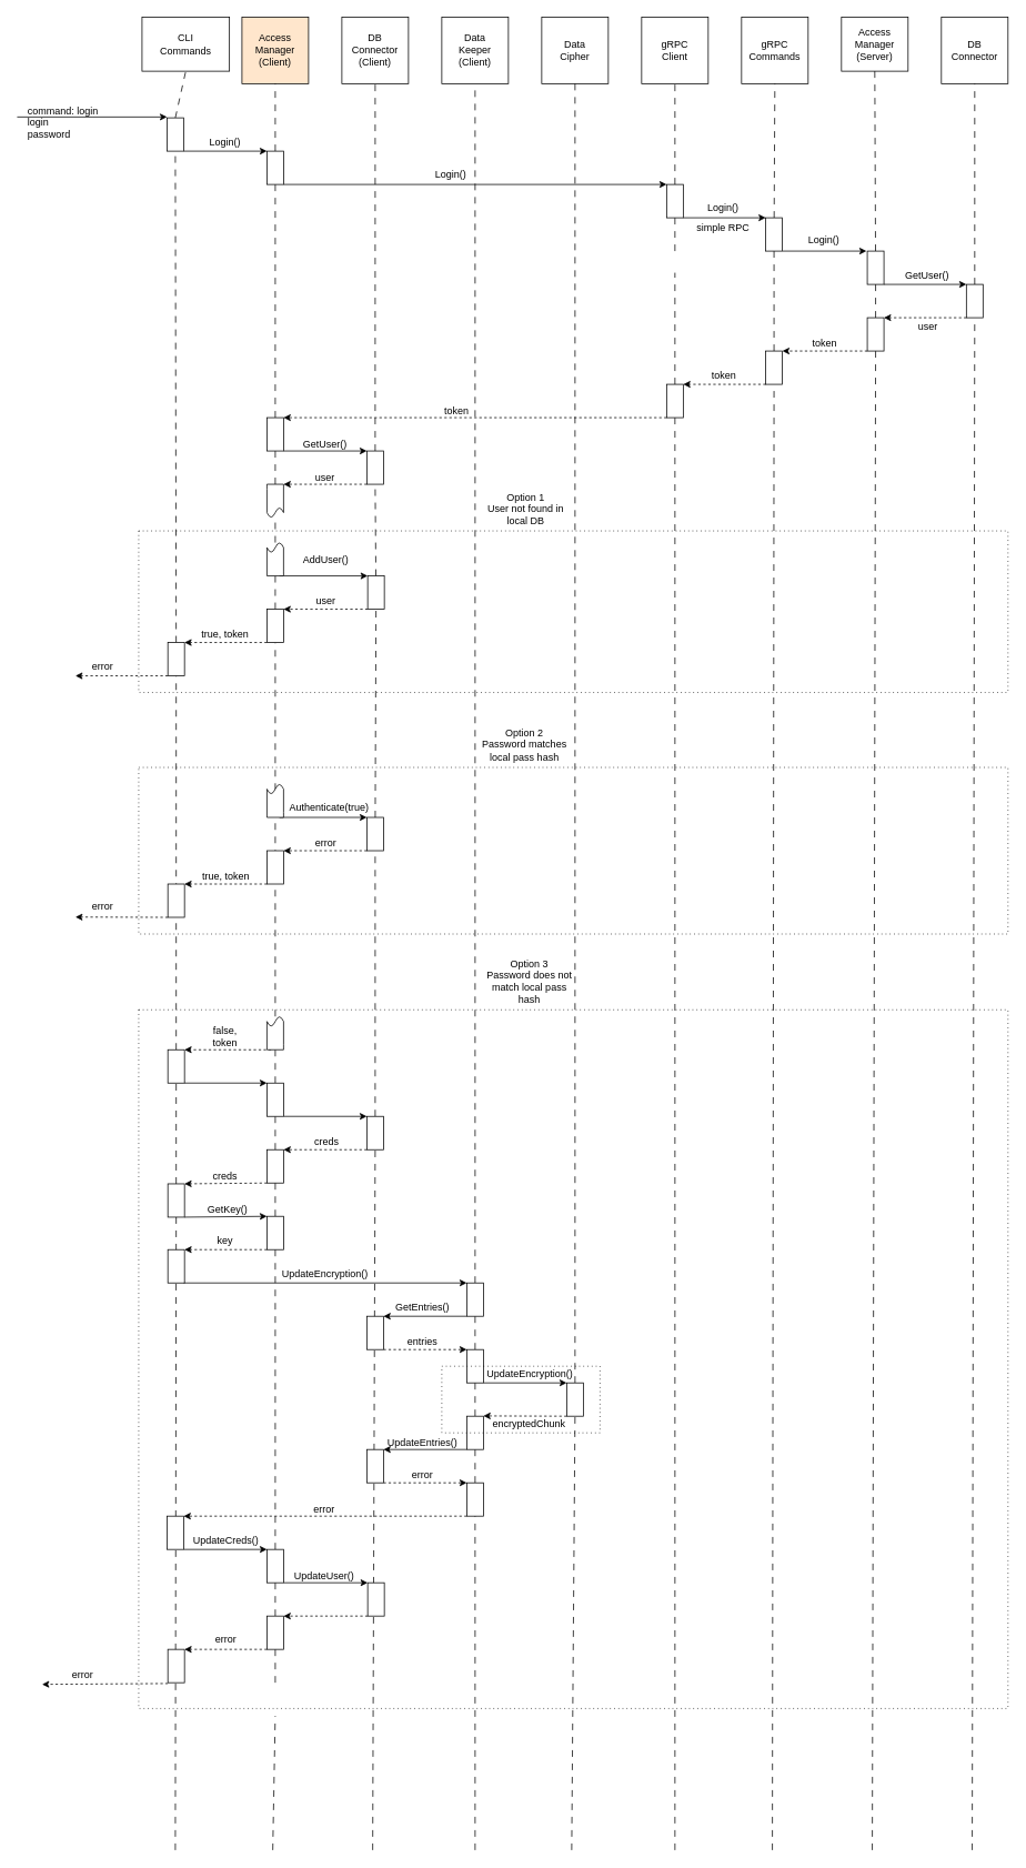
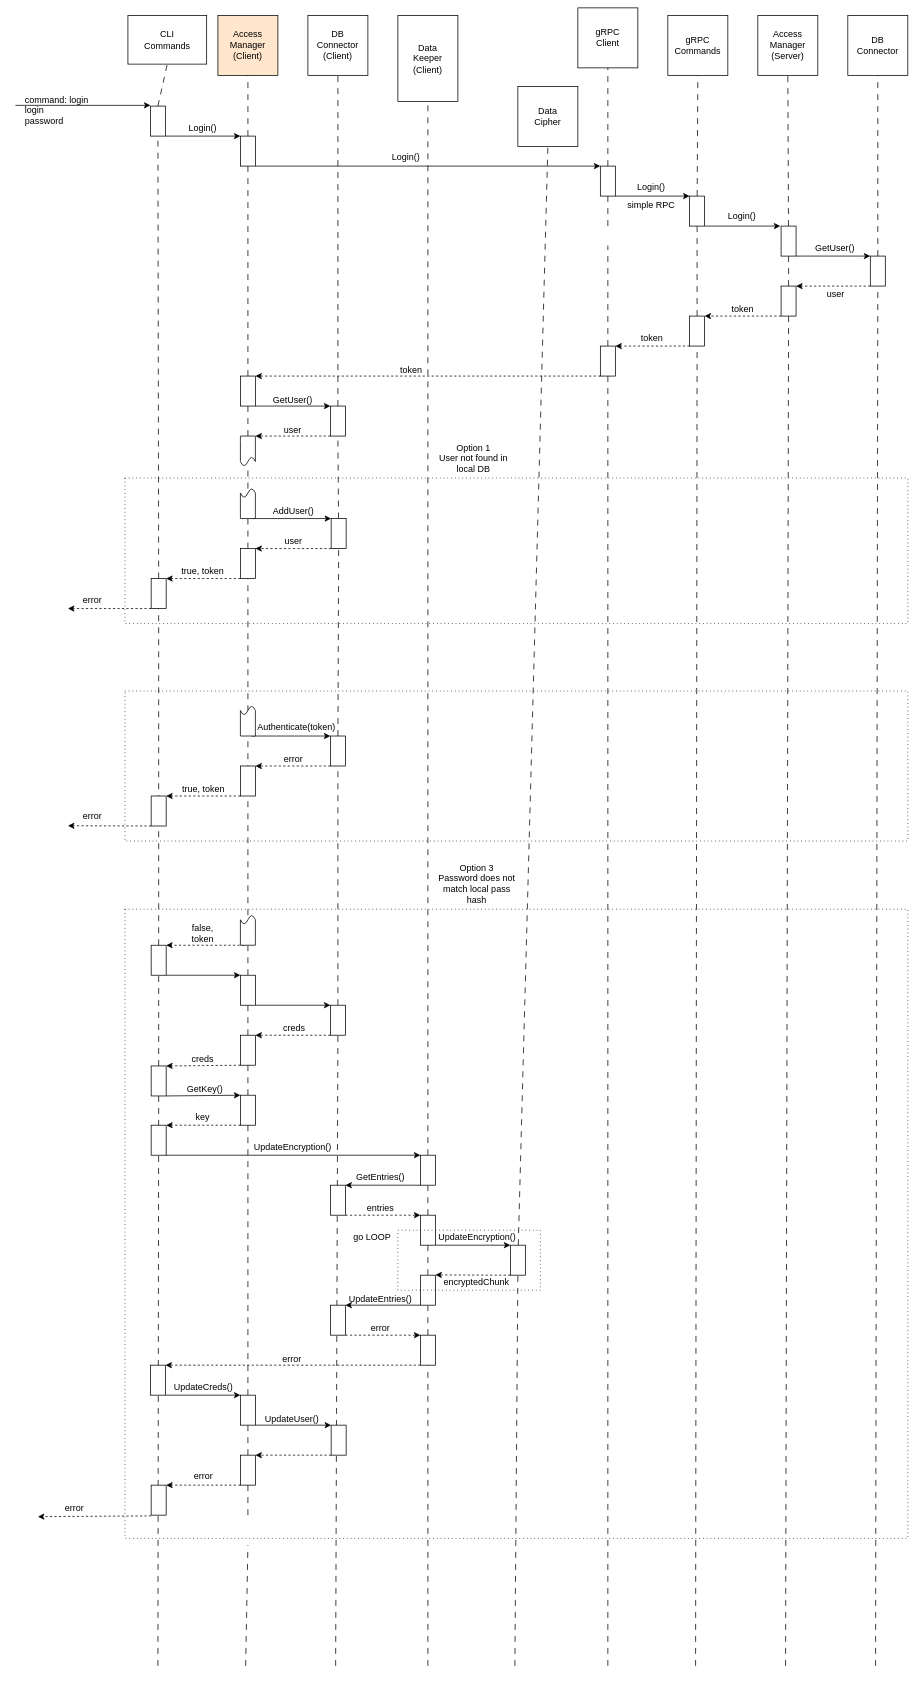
- <mxCell id="15" value="Access Manager&lt;br&gt;(Server)" style="whiteSpace=wrap;html=1;aspect=fixed;" parent="1" vertex="1"><mxGeometry x="1010" y="20" width="80" height="65" as="geometry" /></mxCell>
+ <mxCell id="15" value="Access Manager&lt;br&gt;(Server)" style="whiteSpace=wrap;html=1;aspect=fixed;" parent="1" vertex="1"><mxGeometry x="1010" y="20" width="80" height="80" as="geometry" /></mxCell>
- <mxCell id="12" value="Data&lt;br&gt;Keeper&lt;br&gt;(Client)" style="whiteSpace=wrap;html=1;aspect=fixed;" parent="1" vertex="1"><mxGeometry x="530" y="20" width="80" height="80" as="geometry" /></mxCell>
+ <mxCell id="12" value="Data&lt;br&gt;Keeper&lt;br&gt;(Client)" style="whiteSpace=wrap;html=1;aspect=fixed;" parent="1" vertex="1"><mxGeometry x="530" y="20" width="80" height="115" as="geometry" /></mxCell>
- <mxCell id="37" value="Data&lt;br&gt;Cipher" style="whiteSpace=wrap;html=1;aspect=fixed;" parent="1" vertex="1"><mxGeometry x="650" y="20" width="80" height="80" as="geometry" /></mxCell>
+ <mxCell id="37" value="Data&lt;br&gt;Cipher" style="whiteSpace=wrap;html=1;aspect=fixed;" parent="1" vertex="1"><mxGeometry x="690" y="115" width="80" height="80" as="geometry" /></mxCell>
- <mxCell id="13" value="gRPC&lt;br&gt;Client" style="whiteSpace=wrap;html=1;aspect=fixed;" parent="1" vertex="1"><mxGeometry x="770" y="20" width="80" height="80" as="geometry" /></mxCell>
+ <mxCell id="13" value="gRPC&lt;br&gt;Client" style="whiteSpace=wrap;html=1;aspect=fixed;" parent="1" vertex="1"><mxGeometry x="770" y="10" width="80" height="80" as="geometry" /></mxCell>
- <mxCell id="114" value="AddUser()" style="text;html=1;strokeColor=none;fillColor=none;align=center;verticalAlign=middle;whiteSpace=wrap;rounded=0;" parent="1" vertex="1"><mxGeometry x="361" y="657" width="60" height="30" as="geometry" /></mxCell>
+ <mxCell id="114" value="AddUser()" style="text;html=1;strokeColor=none;fillColor=none;align=center;verticalAlign=middle;whiteSpace=wrap;rounded=0;" parent="1" vertex="1"><mxGeometry x="361" y="667" width="60" height="30" as="geometry" /></mxCell>
- <mxCell id="124" value="Option 2&lt;br&gt;Password matches local pass hash" style="text;html=1;strokeColor=none;fillColor=none;align=center;verticalAlign=middle;whiteSpace=wrap;rounded=0;dashed=1;dashPattern=1 4;" parent="1" vertex="1"><mxGeometry x="570" y="879" width="119" height="30" as="geometry" /></mxCell>
- <mxCell id="129" value="Authenticate(true)" style="text;html=1;strokeColor=none;fillColor=none;align=center;verticalAlign=middle;whiteSpace=wrap;rounded=0;" parent="1" vertex="1"><mxGeometry x="365" y="954" width="60" height="30" as="geometry" /></mxCell>
+ <mxCell id="129" value="Authenticate(token)" style="text;html=1;strokeColor=none;fillColor=none;align=center;verticalAlign=middle;whiteSpace=wrap;rounded=0;" parent="1" vertex="1"><mxGeometry x="365" y="954" width="60" height="30" as="geometry" /></mxCell>
+ <mxCell id="54" value="go LOOP" style="text;html=1;strokeColor=none;fillColor=none;align=center;verticalAlign=middle;whiteSpace=wrap;rounded=0;dashed=1;dashPattern=1 4;" parent="1" vertex="1"><mxGeometry x="466" y="1635" width="60" height="30" as="geometry" /></mxCell>
